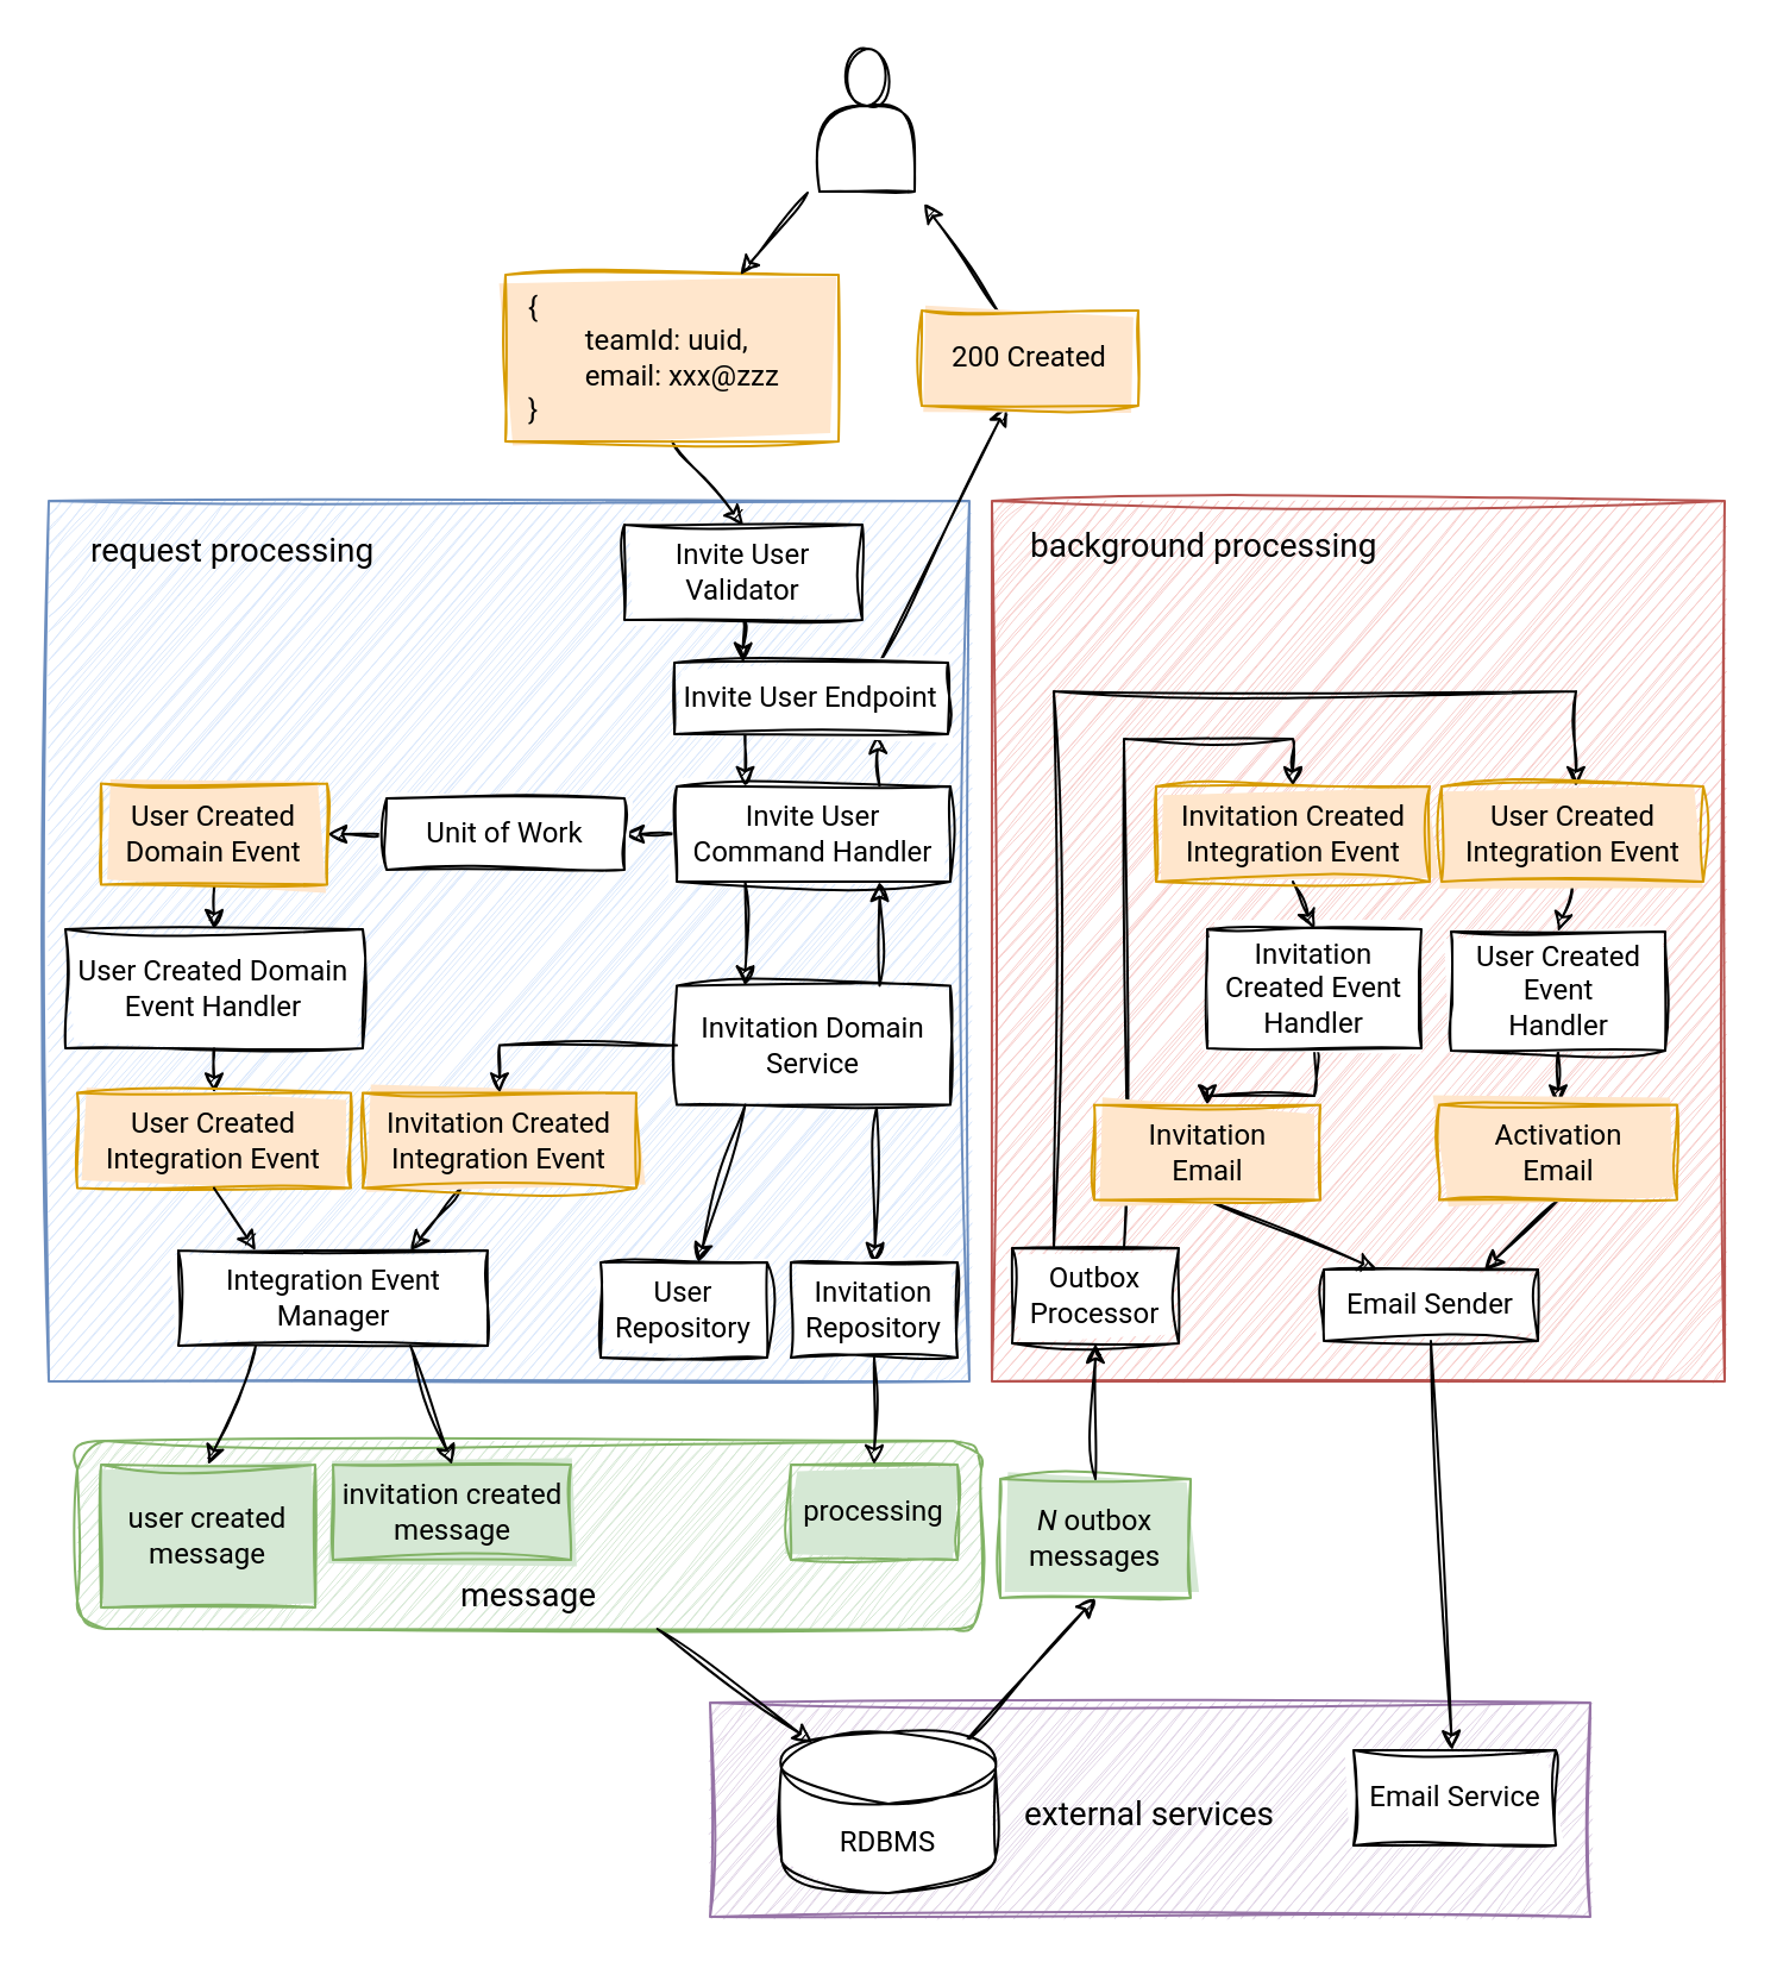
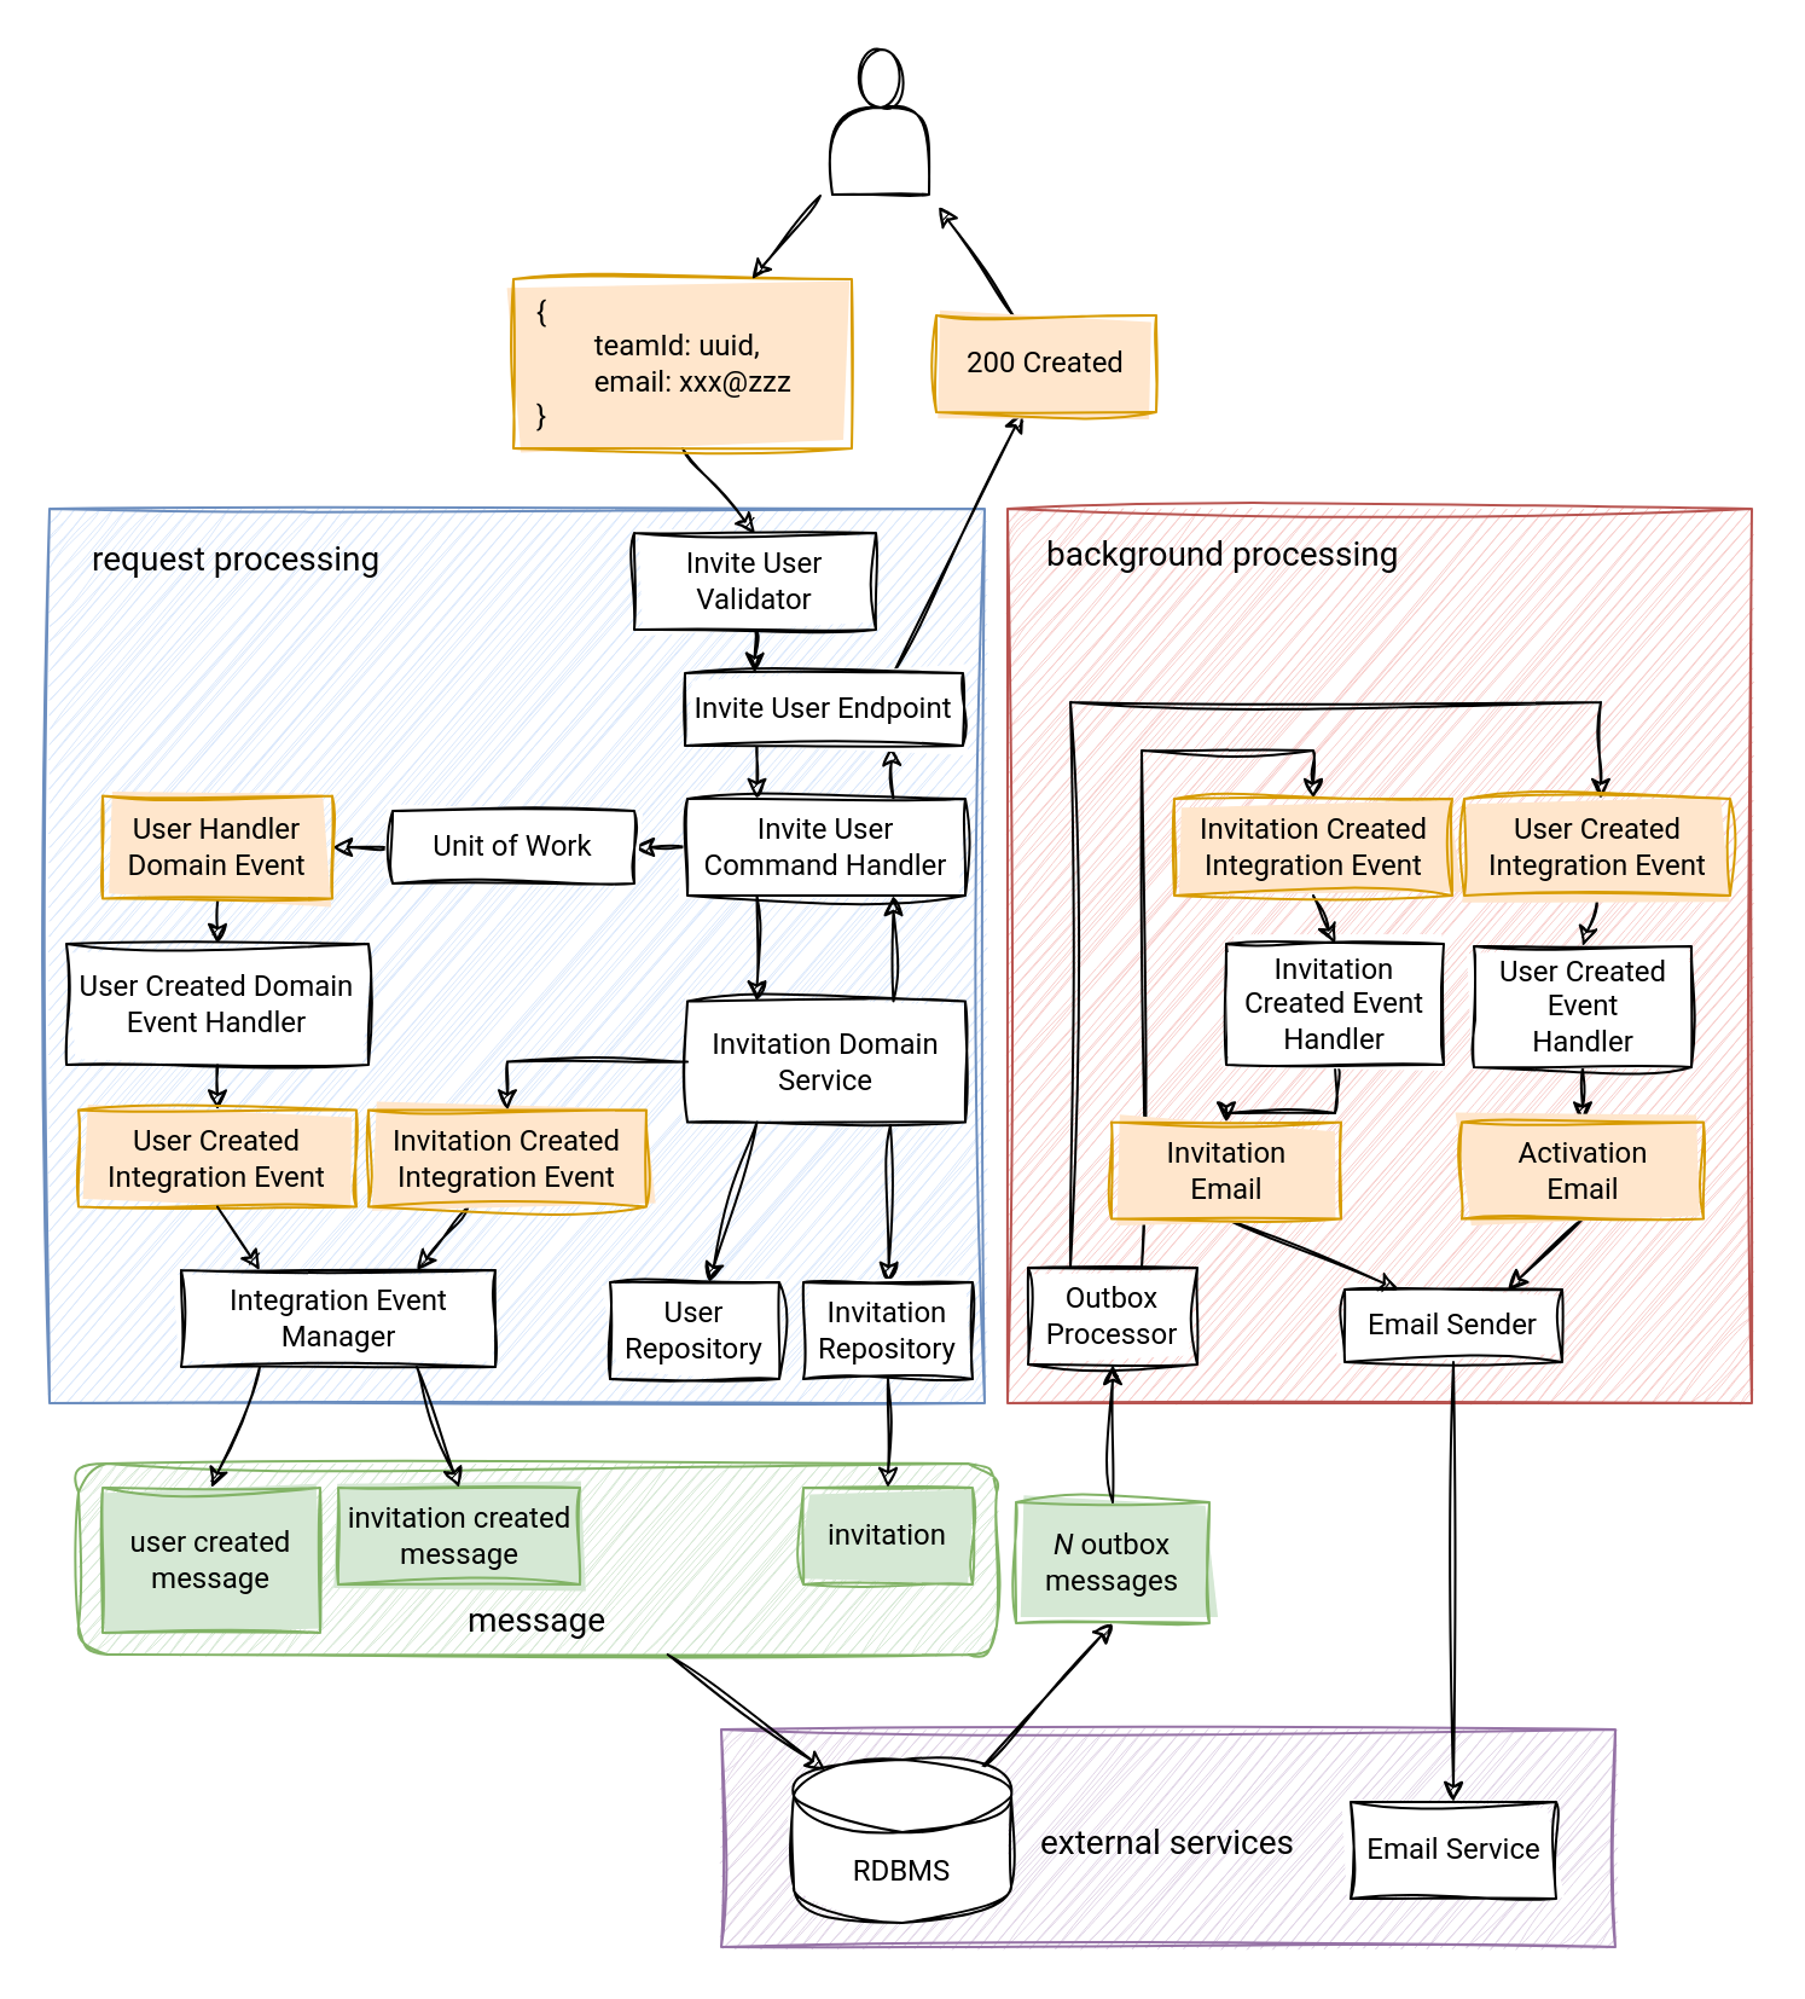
- <mxCell id="64" value="User Created Domain Event" style="whiteSpace=wrap;html=1;rounded=0;sketch=1;jiggle=2;curveFitting=1;strokeColor=#d79b00;align=center;verticalAlign=middle;fontFamily=Roboto;fontSource=https%3A%2F%2Ffonts.googleapis.com%2Fcss%3Ffamily%3DRoboto;fontSize=12;labelBackgroundColor=none;fillColor=#ffe6cc;glass=0;shadow=0;spacing=10;fontColor=default;fillStyle=solid;" parent="1" vertex="1"><mxGeometry x="42" y="328.75" width="95" height="42.5" as="geometry" /></mxCell>
+ <mxCell id="64" value="User Handler Domain Event" style="whiteSpace=wrap;html=1;rounded=0;sketch=1;jiggle=2;curveFitting=1;strokeColor=#d79b00;align=center;verticalAlign=middle;fontFamily=Roboto;fontSource=https%3A%2F%2Ffonts.googleapis.com%2Fcss%3Ffamily%3DRoboto;fontSize=12;labelBackgroundColor=none;fillColor=#ffe6cc;glass=0;shadow=0;spacing=10;fontColor=default;fillStyle=solid;" parent="1" vertex="1"><mxGeometry x="42" y="328.75" width="95" height="42.5" as="geometry" /></mxCell>
- <mxCell id="27" value="processing" style="rounded=0;whiteSpace=wrap;html=1;sketch=1;jiggle=2;curveFitting=1;strokeColor=#82b366;align=center;verticalAlign=middle;fontFamily=Roboto;fontSource=https%3A%2F%2Ffonts.googleapis.com%2Fcss%3Ffamily%3DRoboto;fontSize=12;labelBackgroundColor=none;fillColor=#d5e8d4;fillStyle=solid;" parent="1" vertex="1"><mxGeometry x="332" y="615" width="70" height="40" as="geometry" /></mxCell>
+ <mxCell id="27" value="invitation" style="rounded=0;whiteSpace=wrap;html=1;sketch=1;jiggle=2;curveFitting=1;strokeColor=#82b366;align=center;verticalAlign=middle;fontFamily=Roboto;fontSource=https%3A%2F%2Ffonts.googleapis.com%2Fcss%3Ffamily%3DRoboto;fontSize=12;labelBackgroundColor=none;fillColor=#d5e8d4;fillStyle=solid;" parent="1" vertex="1"><mxGeometry x="332" y="615" width="70" height="40" as="geometry" /></mxCell>
- <mxCell id="51" value="Email Service" style="rounded=0;whiteSpace=wrap;html=1;sketch=1;jiggle=2;curveFitting=1;strokeColor=default;align=center;verticalAlign=middle;fontFamily=Roboto;fontSource=https%3A%2F%2Ffonts.googleapis.com%2Fcss%3Ffamily%3DRoboto;fontSize=12;fontColor=default;labelBackgroundColor=default;fillColor=default;" parent="1" vertex="1"><mxGeometry x="568.5" y="735" width="85" height="40" as="geometry" /></mxCell>
+ <mxCell id="51" value="Email Service" style="rounded=0;whiteSpace=wrap;html=1;sketch=1;jiggle=2;curveFitting=1;strokeColor=default;align=center;verticalAlign=middle;fontFamily=Roboto;fontSource=https%3A%2F%2Ffonts.googleapis.com%2Fcss%3Ffamily%3DRoboto;fontSize=12;fontColor=default;labelBackgroundColor=default;fillColor=default;" parent="1" vertex="1"><mxGeometry x="558.5" y="745" width="85" height="40" as="geometry" /></mxCell>
